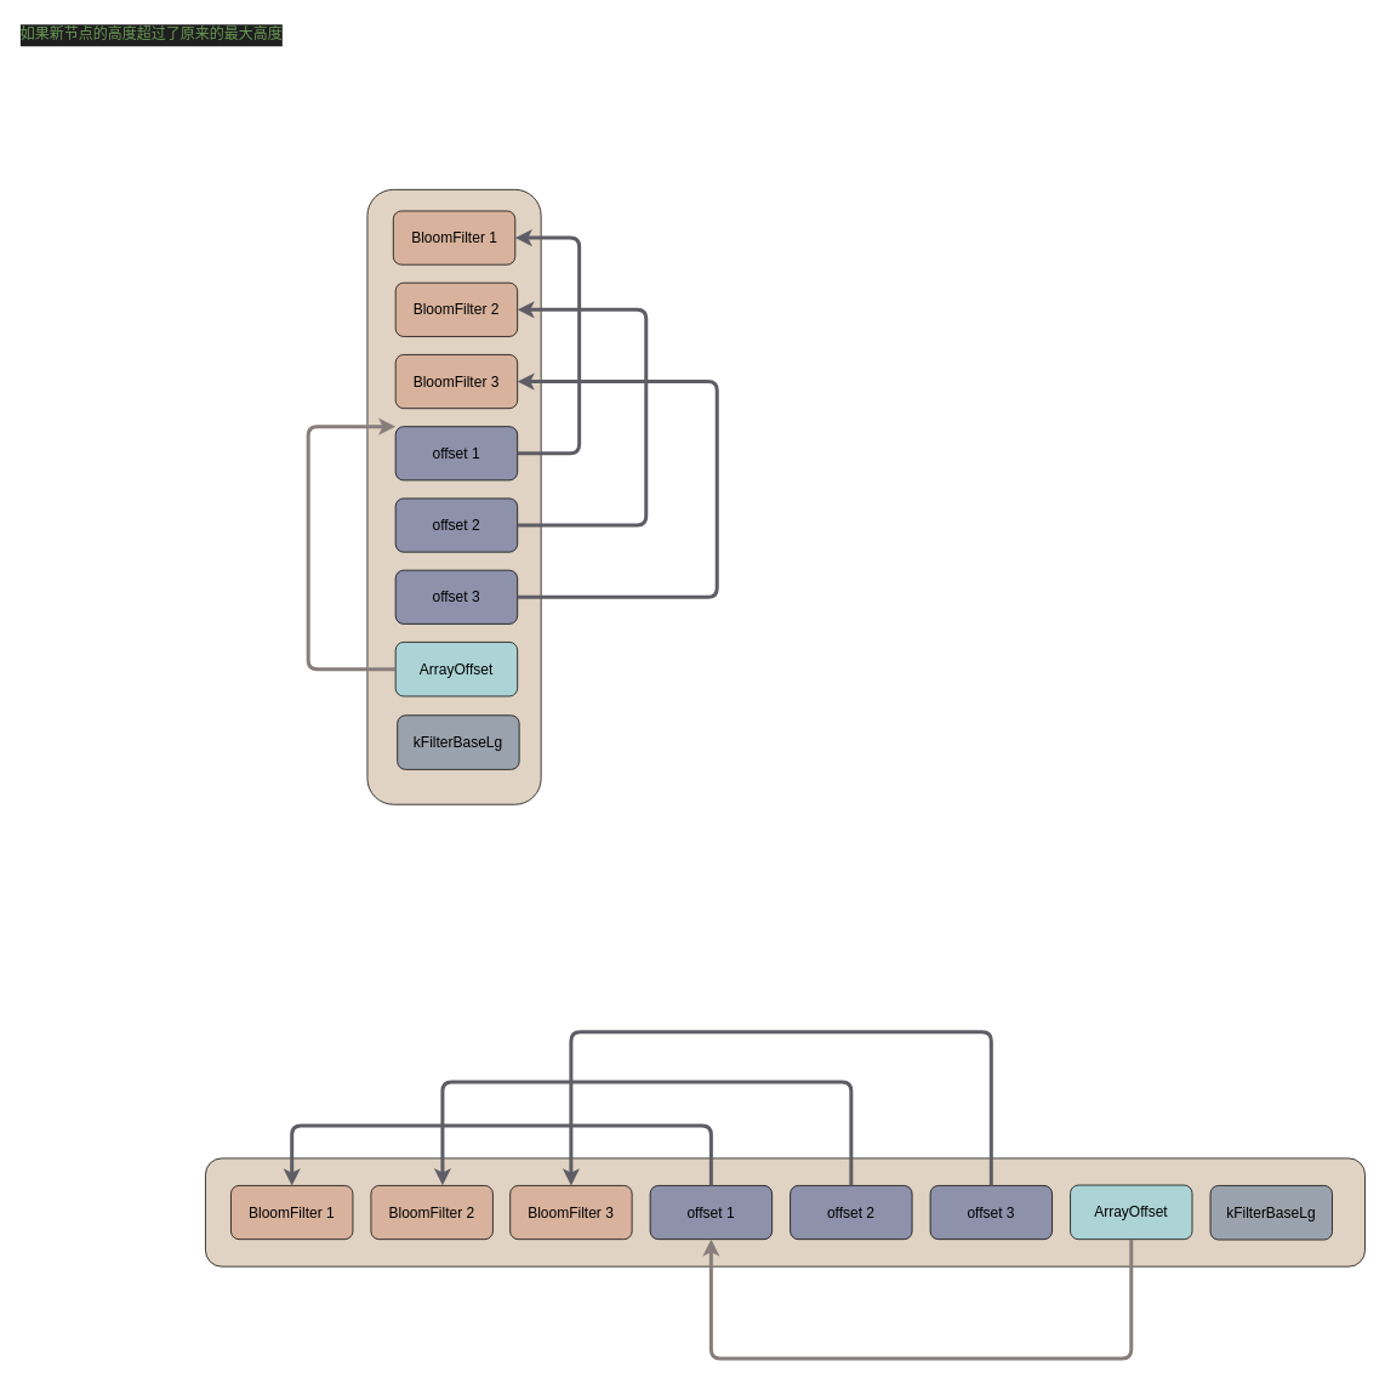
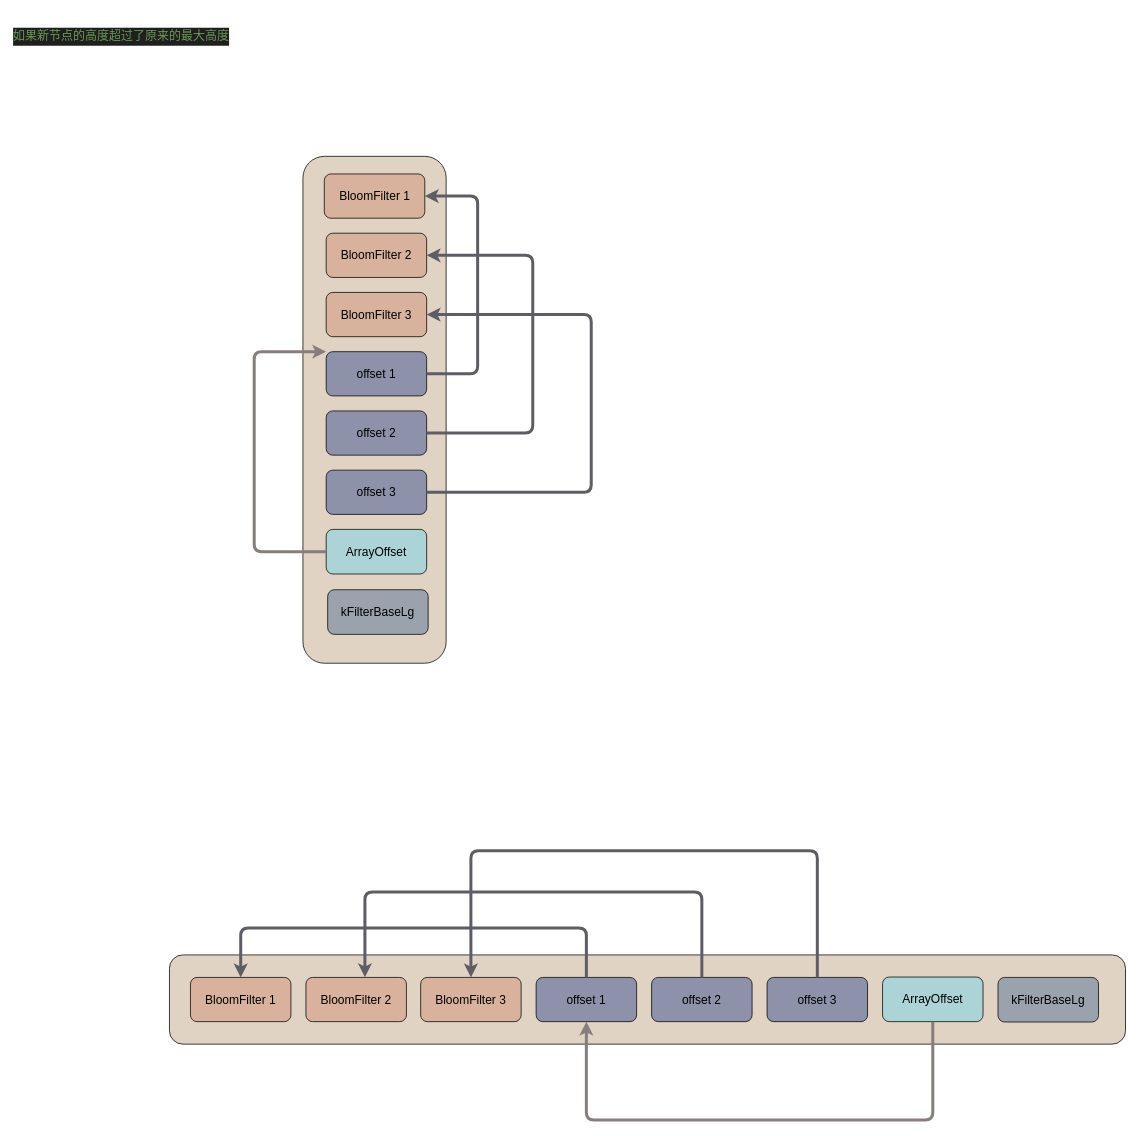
- <mxCell id="28" value="&lt;meta charset=&quot;utf-8&quot;&gt;&lt;div style=&quot;color: rgb(204, 204, 204); background-color: rgb(31, 31, 31); font-family: Menlo, Monaco, &amp;quot;Courier New&amp;quot;, monospace; font-weight: normal; font-size: 16px; line-height: 24px;&quot;&gt;&lt;div&gt;&lt;span style=&quot;color: #6a9955;&quot;&gt;如果新节点的高度超过了原来的最大高度&lt;/span&gt;&lt;/div&gt;&lt;/div&gt;" style="text;whiteSpace=wrap;html=1;" vertex="1" parent="1"><mxGeometry x="20" y="20" width="316" height="46" as="geometry" /></mxCell>
+ <mxCell id="28" value="&lt;meta charset=&quot;utf-8&quot;&gt;&lt;div style=&quot;color: rgb(204, 204, 204); background-color: rgb(31, 31, 31); font-family: Menlo, Monaco, &amp;quot;Courier New&amp;quot;, monospace; font-weight: normal; font-size: 16px; line-height: 24px;&quot;&gt;&lt;div&gt;&lt;span style=&quot;color: #6a9955;&quot;&gt;如果新节点的高度超过了原来的最大高度&lt;/span&gt;&lt;/div&gt;&lt;/div&gt;" style="text;whiteSpace=wrap;html=1;" vertex="1" parent="1"><mxGeometry x="15" y="30" width="316" height="46" as="geometry" /></mxCell>
